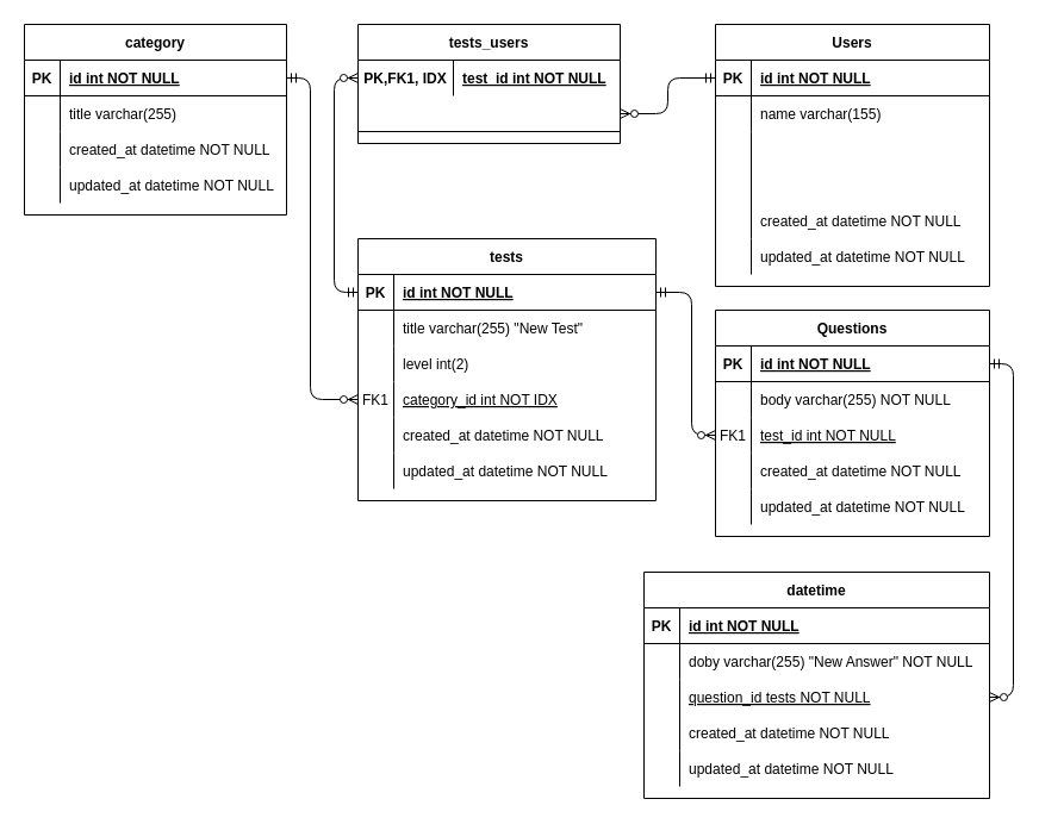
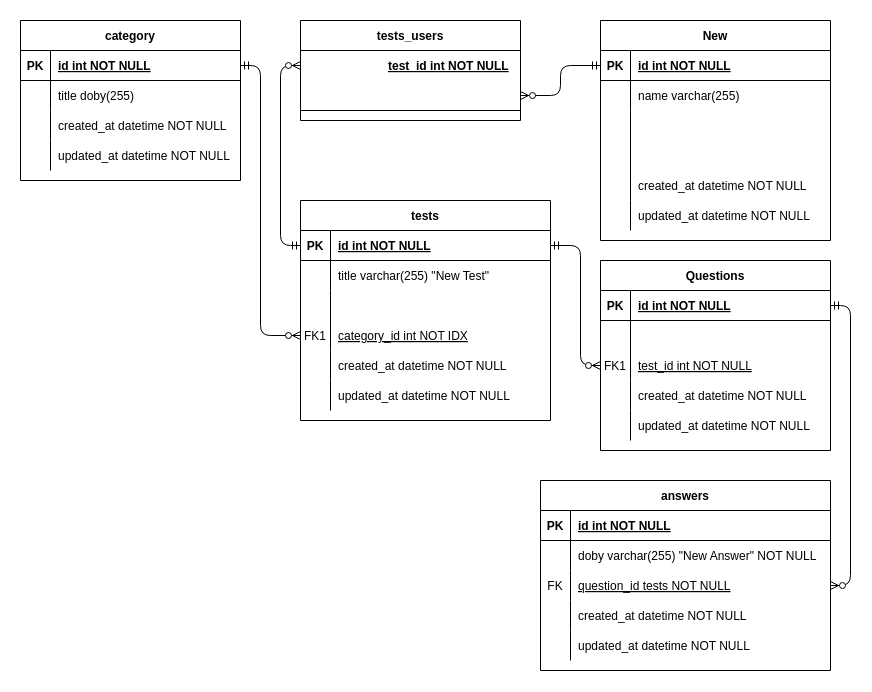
- <mxCell id="39" value="Users" style="shape=table;startSize=30;container=1;collapsible=1;childLayout=tableLayout;fixedRows=1;rowLines=0;fontStyle=1;align=center;resizeLast=1;" parent="1" vertex="1"><mxGeometry x="600" y="20" width="230" height="220" as="geometry" /></mxCell>
+ <mxCell id="39" value="New" style="shape=table;startSize=30;container=1;collapsible=1;childLayout=tableLayout;fixedRows=1;rowLines=0;fontStyle=1;align=center;resizeLast=1;" parent="1" vertex="1"><mxGeometry x="600" y="20" width="230" height="220" as="geometry" /></mxCell>
- <mxCell id="58" value="PK,FK1, IDX" style="shape=partialRectangle;connectable=0;fillColor=none;top=0;left=0;bottom=0;right=0;fontStyle=1;overflow=hidden;" parent="57" vertex="1"><mxGeometry width="80" height="30" as="geometry" /></mxCell>
- <mxCell id="68" value="title varchar(255)" style="shape=partialRectangle;connectable=0;fillColor=none;top=0;left=0;bottom=0;right=0;align=left;spacingLeft=6;overflow=hidden;" parent="66" vertex="1"><mxGeometry x="30" width="190" height="30" as="geometry" /></mxCell>
+ <mxCell id="68" value="title doby(255)" style="shape=partialRectangle;connectable=0;fillColor=none;top=0;left=0;bottom=0;right=0;align=left;spacingLeft=6;overflow=hidden;" parent="66" vertex="1"><mxGeometry x="30" width="190" height="30" as="geometry" /></mxCell>
- <mxCell id="45" value="name varchar(155)" style="shape=partialRectangle;overflow=hidden;connectable=0;fillColor=none;top=0;left=0;bottom=0;right=0;align=left;spacingLeft=6;" parent="43" vertex="1"><mxGeometry x="30" width="200" height="30" as="geometry" /></mxCell>
+ <mxCell id="45" value="name varchar(255)" style="shape=partialRectangle;overflow=hidden;connectable=0;fillColor=none;top=0;left=0;bottom=0;right=0;align=left;spacingLeft=6;" parent="43" vertex="1"><mxGeometry x="30" width="200" height="30" as="geometry" /></mxCell>
- <mxCell id="13" value="level int(2)" style="shape=partialRectangle;overflow=hidden;connectable=0;fillColor=none;top=0;left=0;bottom=0;right=0;align=left;spacingLeft=6;" parent="11" vertex="1"><mxGeometry x="30" width="220" height="30" as="geometry" /></mxCell>
- <mxCell id="29" value="body varchar(255) NOT NULL" style="shape=partialRectangle;overflow=hidden;connectable=0;fillColor=none;top=0;left=0;bottom=0;right=0;align=left;spacingLeft=6;" parent="27" vertex="1"><mxGeometry x="30" width="200" height="30" as="geometry" /></mxCell>
- <mxCell id="75" value="datetime" style="shape=table;startSize=30;container=1;collapsible=1;childLayout=tableLayout;fixedRows=1;rowLines=0;fontStyle=1;align=center;resizeLast=1;" parent="1" vertex="1"><mxGeometry x="540" y="480" width="290" height="190" as="geometry" /></mxCell>
+ <mxCell id="75" value="answers" style="shape=table;startSize=30;container=1;collapsible=1;childLayout=tableLayout;fixedRows=1;rowLines=0;fontStyle=1;align=center;resizeLast=1;" parent="1" vertex="1"><mxGeometry x="540" y="480" width="290" height="190" as="geometry" /></mxCell>
+ <mxCell id="83" value="FK" style="shape=partialRectangle;connectable=0;fillColor=none;top=0;left=0;bottom=0;right=0;editable=1;overflow=hidden;" parent="82" vertex="1"><mxGeometry width="30" height="30" as="geometry" /></mxCell>
